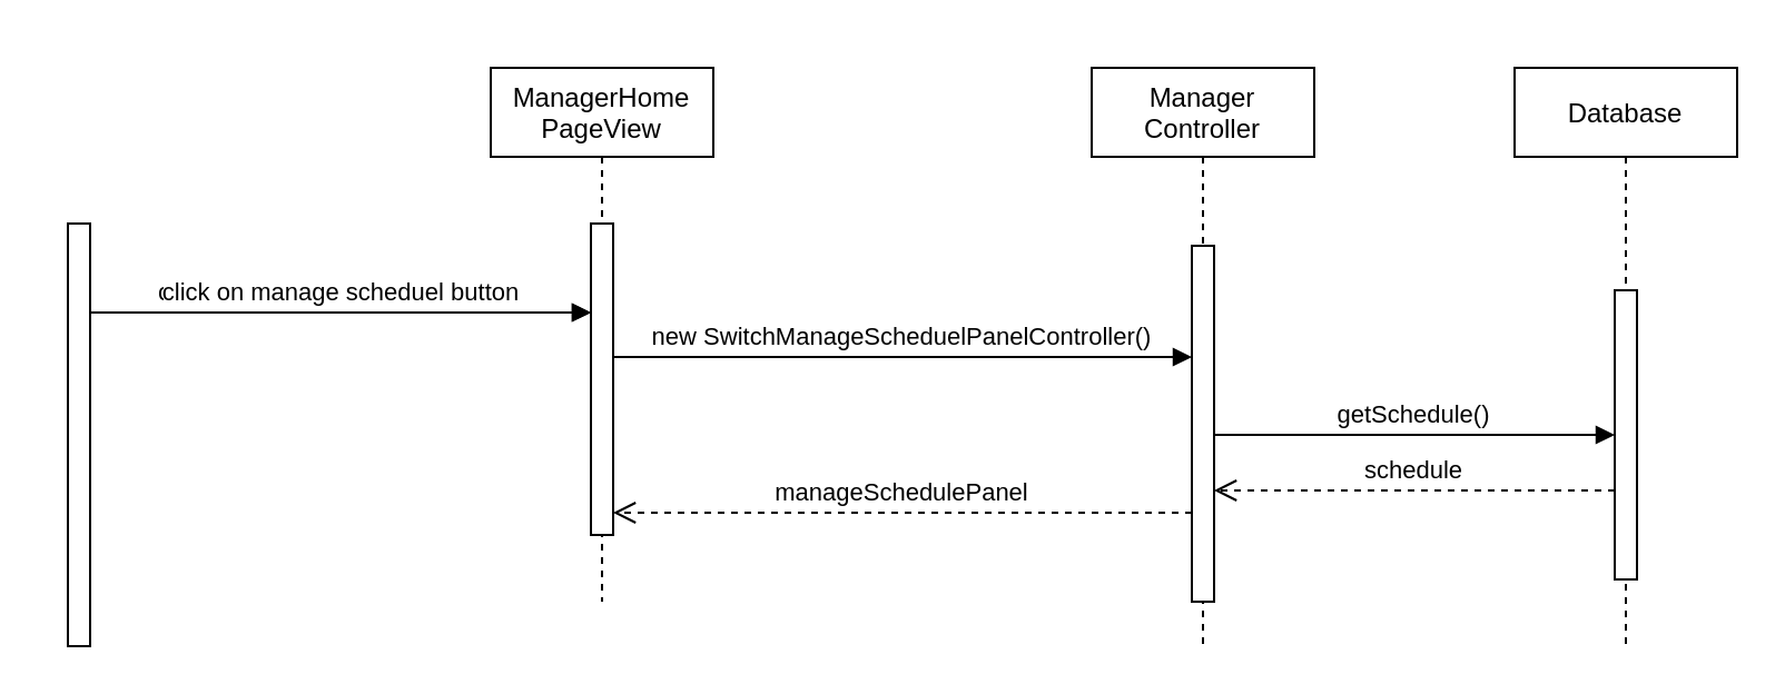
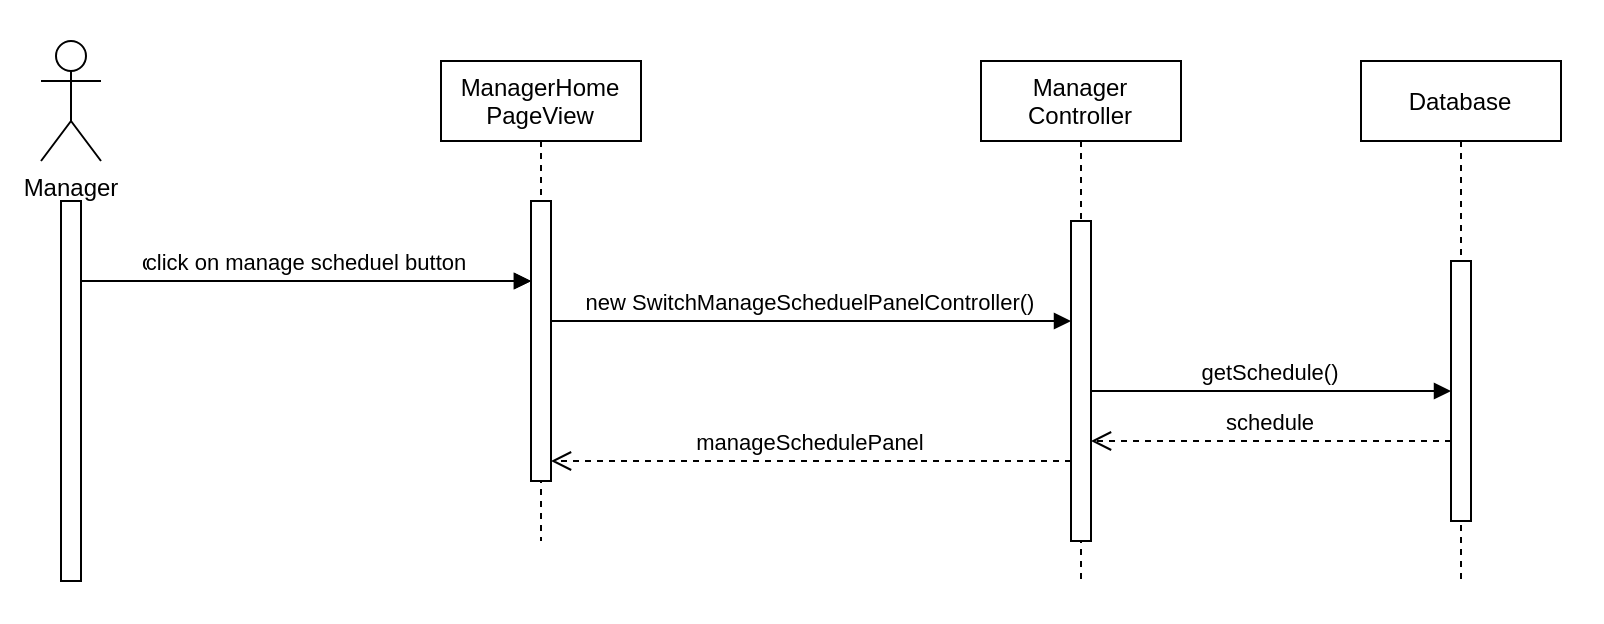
+ <mxCell id="6" value="Manager" style="shape=umlActor;verticalLabelPosition=bottom;verticalAlign=top;html=1;outlineConnect=0;" vertex="1" parent="1"><mxGeometry x="20" y="20" width="30" height="60" as="geometry" /></mxCell>
